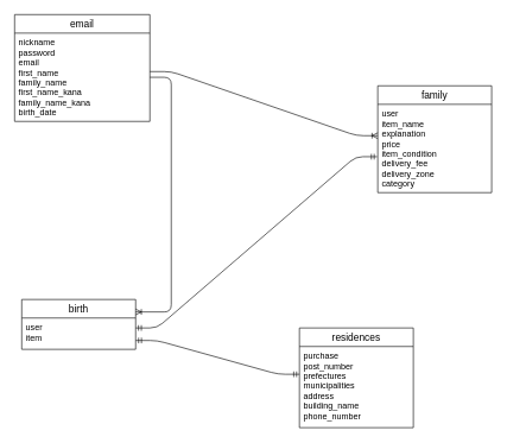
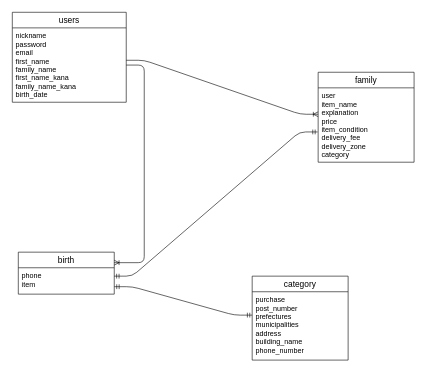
- <mxCell id="2" value="email" style="swimlane;fontStyle=0;childLayout=stackLayout;horizontal=1;startSize=26;horizontalStack=0;resizeParent=1;resizeParentMax=0;resizeLast=0;collapsible=1;marginBottom=0;align=center;fontSize=14;" vertex="1" parent="1"><mxGeometry x="20" y="20" width="190" height="150" as="geometry" /></mxCell>
+ <mxCell id="2" value="users" style="swimlane;fontStyle=0;childLayout=stackLayout;horizontal=1;startSize=26;horizontalStack=0;resizeParent=1;resizeParentMax=0;resizeLast=0;collapsible=1;marginBottom=0;align=center;fontSize=14;" vertex="1" parent="1"><mxGeometry x="20" y="20" width="190" height="150" as="geometry" /></mxCell>
- <mxCell id="7" value="user&#10;item" style="text;strokeColor=none;fillColor=none;spacingLeft=4;spacingRight=4;overflow=hidden;rotatable=0;points=[[0,0.5],[1,0.5]];portConstraint=eastwest;fontSize=12;" vertex="1" parent="6"><mxGeometry y="26" width="160" height="44" as="geometry" /></mxCell>
+ <mxCell id="7" value="phone&#10;item" style="text;strokeColor=none;fillColor=none;spacingLeft=4;spacingRight=4;overflow=hidden;rotatable=0;points=[[0,0.5],[1,0.5]];portConstraint=eastwest;fontSize=12;" vertex="1" parent="6"><mxGeometry y="26" width="160" height="44" as="geometry" /></mxCell>
- <mxCell id="8" value="residences" style="swimlane;fontStyle=0;childLayout=stackLayout;horizontal=1;startSize=26;horizontalStack=0;resizeParent=1;resizeParentMax=0;resizeLast=0;collapsible=1;marginBottom=0;align=center;fontSize=14;" vertex="1" parent="1"><mxGeometry x="420" y="460" width="160" height="140" as="geometry" /></mxCell>
+ <mxCell id="8" value="category" style="swimlane;fontStyle=0;childLayout=stackLayout;horizontal=1;startSize=26;horizontalStack=0;resizeParent=1;resizeParentMax=0;resizeLast=0;collapsible=1;marginBottom=0;align=center;fontSize=14;" vertex="1" parent="1"><mxGeometry x="420" y="460" width="160" height="140" as="geometry" /></mxCell>
